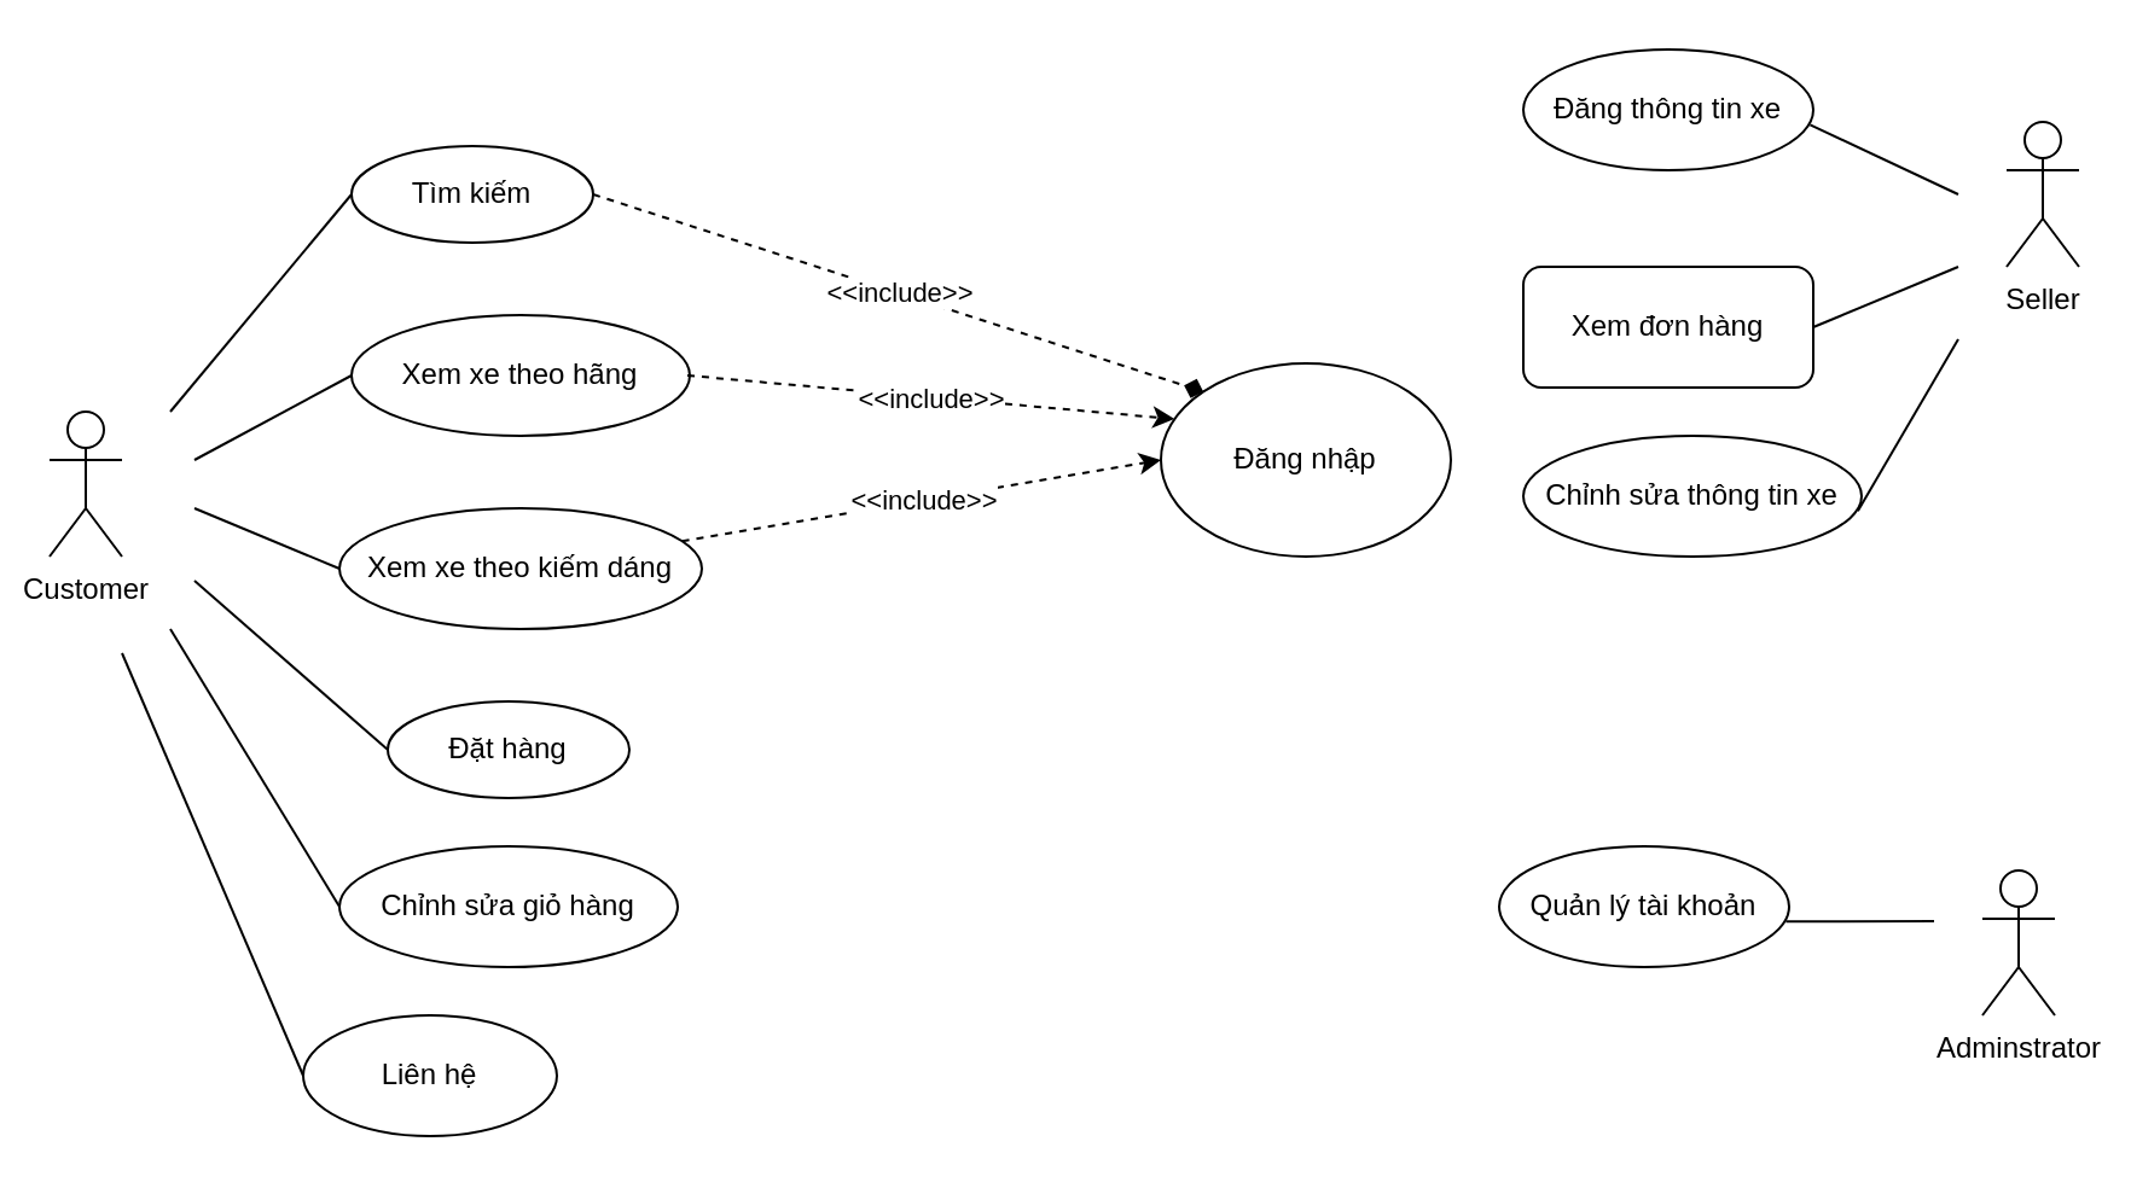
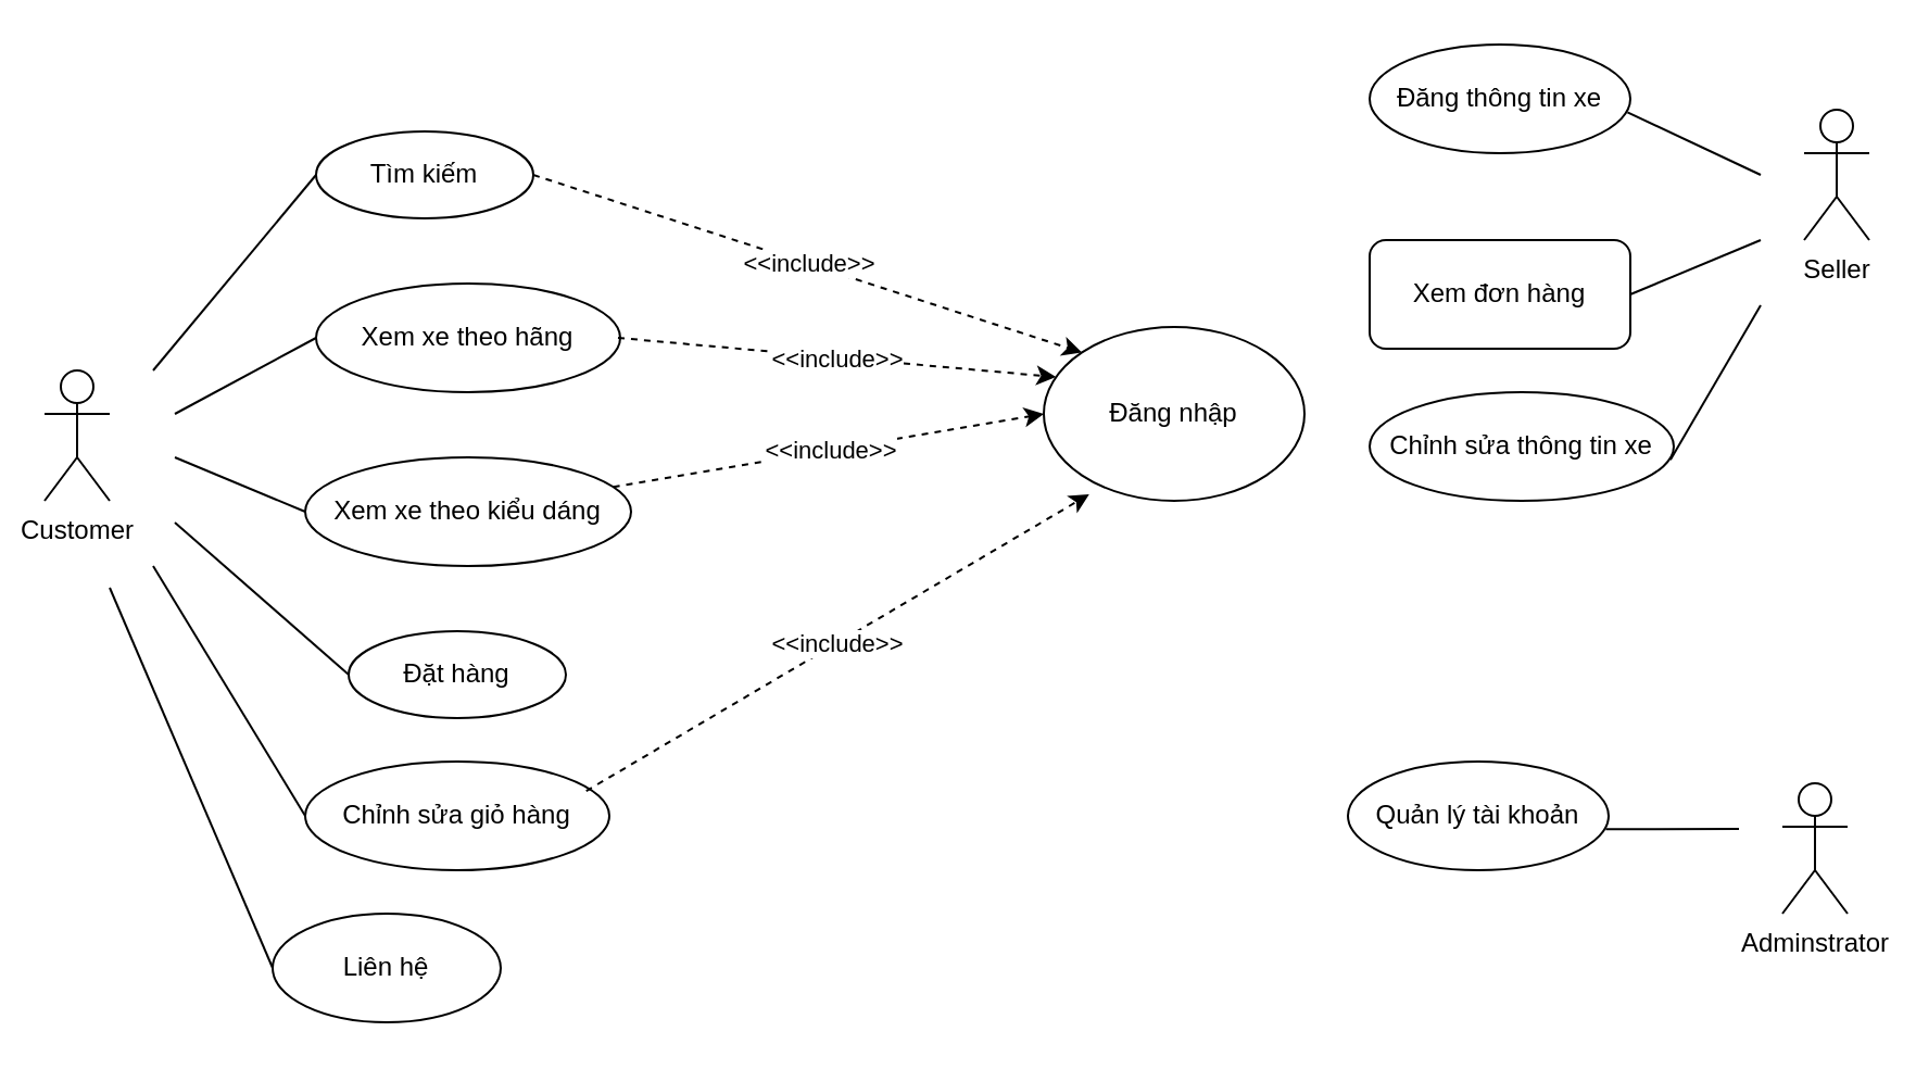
- <mxCell id="14" value="" style="endArrow=diamond;html=1;rounded=0;exitX=1;exitY=0.5;exitDx=0;exitDy=0;entryX=0;entryY=0;entryDx=0;entryDy=0;dashed=1;" edge="1" parent="1" source="5" target="11"><mxGeometry relative="1" as="geometry"><mxPoint x="390" y="270" as="sourcePoint" /><mxPoint x="490" y="270" as="targetPoint" /></mxGeometry></mxCell>
+ <mxCell id="14" value="" style="endArrow=classic;html=1;rounded=0;exitX=1;exitY=0.5;exitDx=0;exitDy=0;entryX=0;entryY=0;entryDx=0;entryDy=0;dashed=1;" edge="1" parent="1" source="5" target="11"><mxGeometry relative="1" as="geometry"><mxPoint x="390" y="270" as="sourcePoint" /><mxPoint x="490" y="270" as="targetPoint" /></mxGeometry></mxCell>
- <mxCell id="7" value="Xem xe theo kiếm dáng" style="ellipse;whiteSpace=wrap;html=1;" vertex="1" parent="1"><mxGeometry x="140" y="210" width="150" height="50" as="geometry" /></mxCell>
+ <mxCell id="7" value="Xem xe theo kiểu dáng" style="ellipse;whiteSpace=wrap;html=1;" vertex="1" parent="1"><mxGeometry x="140" y="210" width="150" height="50" as="geometry" /></mxCell>
+ <mxCell id="20" value="" style="endArrow=classic;html=1;rounded=0;entryX=0.174;entryY=0.963;entryDx=0;entryDy=0;dashed=1;exitX=0.924;exitY=0.271;exitDx=0;exitDy=0;exitPerimeter=0;entryPerimeter=0;" edge="1" parent="1" source="9" target="11"><mxGeometry relative="1" as="geometry"><mxPoint x="310" y="253" as="sourcePoint" /><mxPoint x="460" y="250" as="targetPoint" /></mxGeometry></mxCell>
+ <mxCell id="21" value="&amp;lt;&amp;lt;include&amp;gt;&amp;gt;" style="edgeLabel;resizable=0;html=1;align=center;verticalAlign=middle;" connectable="0" vertex="1" parent="20"><mxGeometry relative="1" as="geometry" /></mxCell>
